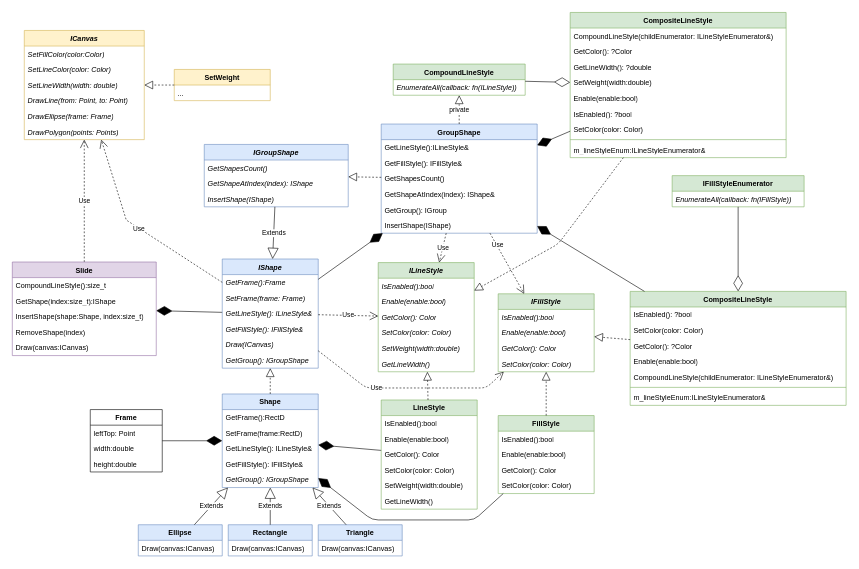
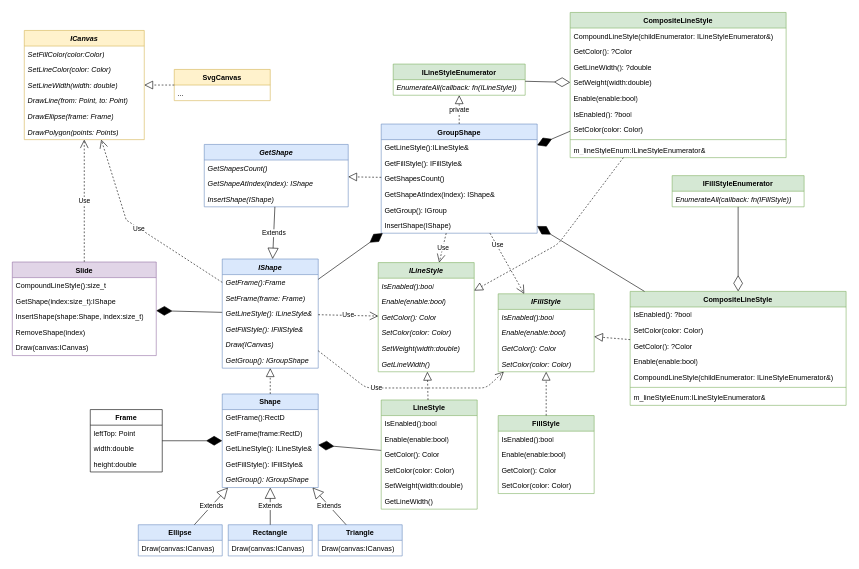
- <mxCell id="79" value="CompoundLineStyle" style="swimlane;fontStyle=1;align=center;verticalAlign=top;childLayout=stackLayout;horizontal=1;startSize=26;horizontalStack=0;resizeParent=1;resizeParentMax=0;resizeLast=0;collapsible=1;marginBottom=0;fillColor=#d5e8d4;strokeColor=#82b366;" parent="1" vertex="1"><mxGeometry x="655" y="106" width="220" height="52" as="geometry" /></mxCell>
+ <mxCell id="79" value="ILineStyleEnumerator" style="swimlane;fontStyle=1;align=center;verticalAlign=top;childLayout=stackLayout;horizontal=1;startSize=26;horizontalStack=0;resizeParent=1;resizeParentMax=0;resizeLast=0;collapsible=1;marginBottom=0;fillColor=#d5e8d4;strokeColor=#82b366;" parent="1" vertex="1"><mxGeometry x="655" y="106" width="220" height="52" as="geometry" /></mxCell>
- <mxCell id="45" value="SetWeight" style="swimlane;fontStyle=1;align=center;verticalAlign=top;childLayout=stackLayout;horizontal=1;startSize=26;horizontalStack=0;resizeParent=1;resizeParentMax=0;resizeLast=0;collapsible=1;marginBottom=0;whiteSpace=wrap;html=1;fillColor=#fff2cc;strokeColor=#d6b656;" parent="1" vertex="1"><mxGeometry x="290" y="115" width="160" height="52" as="geometry" /></mxCell>
+ <mxCell id="45" value="SvgCanvas" style="swimlane;fontStyle=1;align=center;verticalAlign=top;childLayout=stackLayout;horizontal=1;startSize=26;horizontalStack=0;resizeParent=1;resizeParentMax=0;resizeLast=0;collapsible=1;marginBottom=0;whiteSpace=wrap;html=1;fillColor=#fff2cc;strokeColor=#d6b656;" parent="1" vertex="1"><mxGeometry x="290" y="115" width="160" height="52" as="geometry" /></mxCell>
- <mxCell id="84" value="IGroupShape" style="swimlane;fontStyle=3;align=center;verticalAlign=top;childLayout=stackLayout;horizontal=1;startSize=26;horizontalStack=0;resizeParent=1;resizeParentMax=0;resizeLast=0;collapsible=1;marginBottom=0;fillColor=#dae8fc;strokeColor=#6c8ebf;" parent="1" vertex="1"><mxGeometry x="340" y="240" width="240" height="104" as="geometry" /></mxCell>
+ <mxCell id="84" value="GetShape" style="swimlane;fontStyle=3;align=center;verticalAlign=top;childLayout=stackLayout;horizontal=1;startSize=26;horizontalStack=0;resizeParent=1;resizeParentMax=0;resizeLast=0;collapsible=1;marginBottom=0;fillColor=#dae8fc;strokeColor=#6c8ebf;" parent="1" vertex="1"><mxGeometry x="340" y="240" width="240" height="104" as="geometry" /></mxCell>
- <mxCell id="38" value="" style="endArrow=diamondThin;endFill=1;endSize=24;html=1;rounded=1;curved=0;" parent="1" source="32" target="2" edge="1"><mxGeometry width="160" relative="1" as="geometry"><mxPoint x="660" y="802" as="sourcePoint" /><mxPoint x="820" y="802" as="targetPoint" /><Array as="points"><mxPoint x="790" y="866" /><mxPoint x="620" y="866" /></Array></mxGeometry></mxCell>
